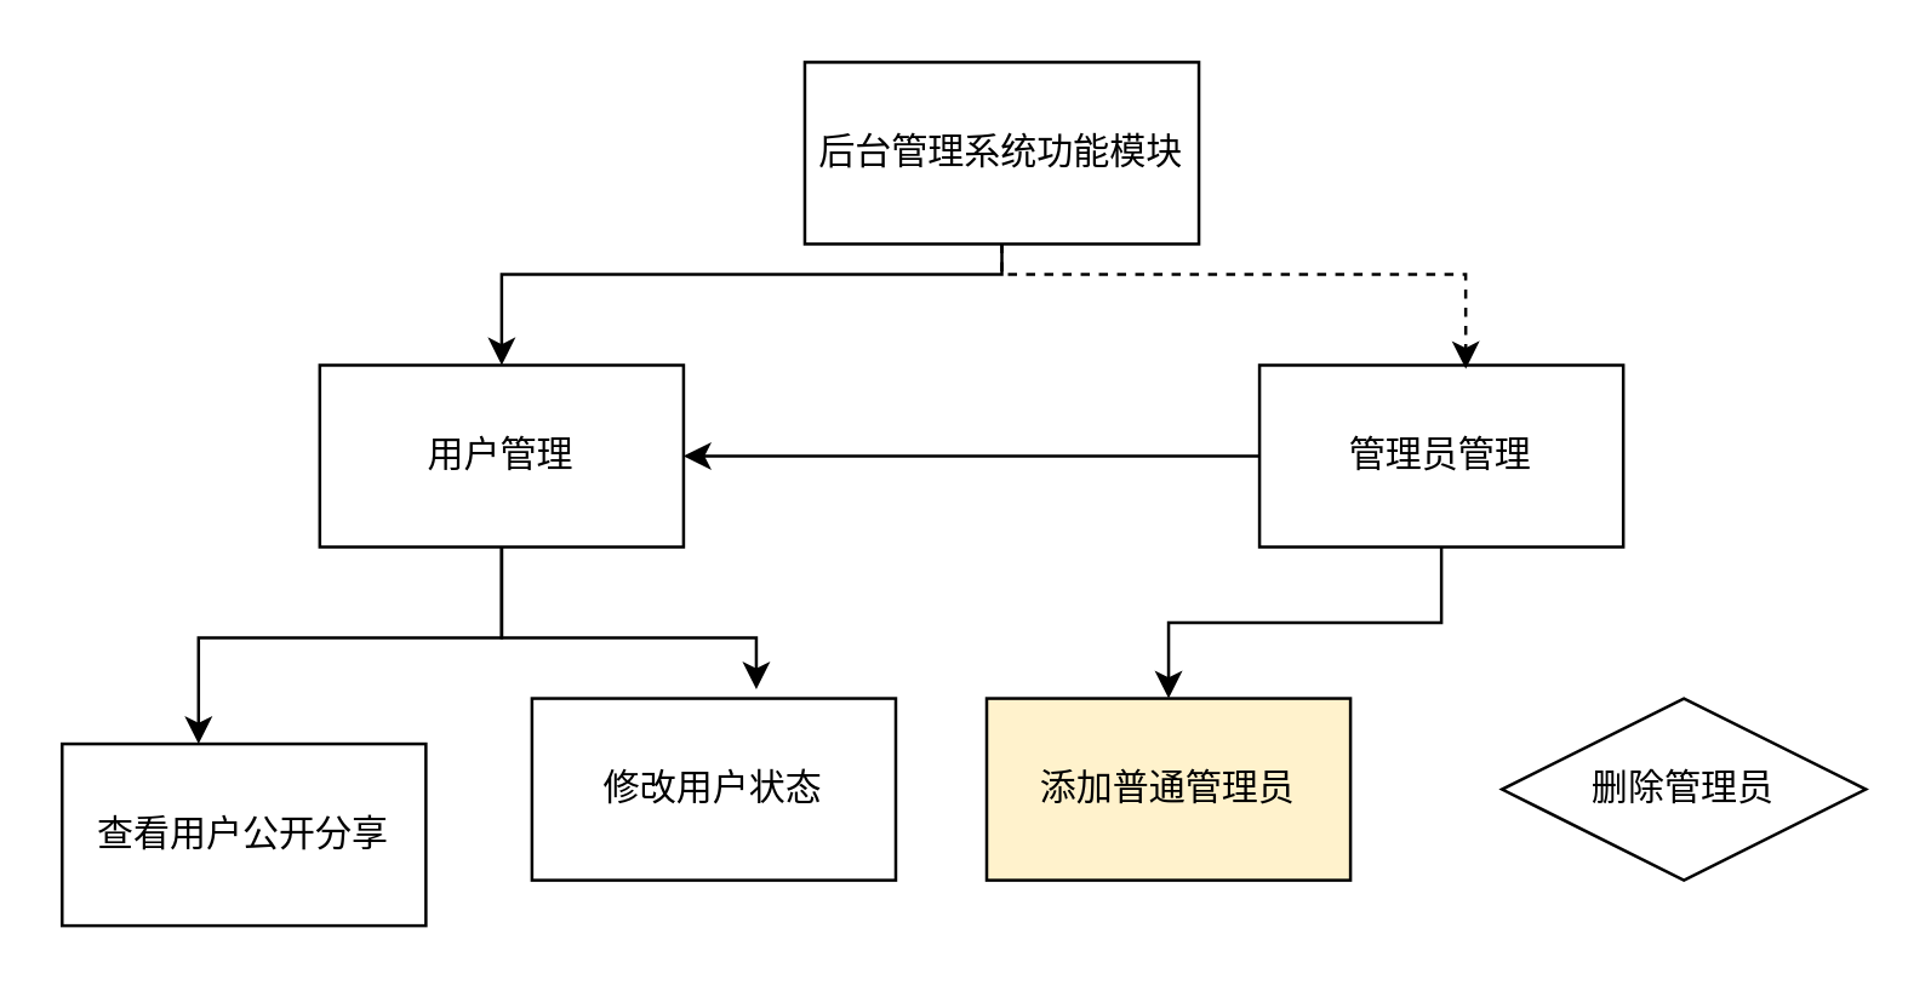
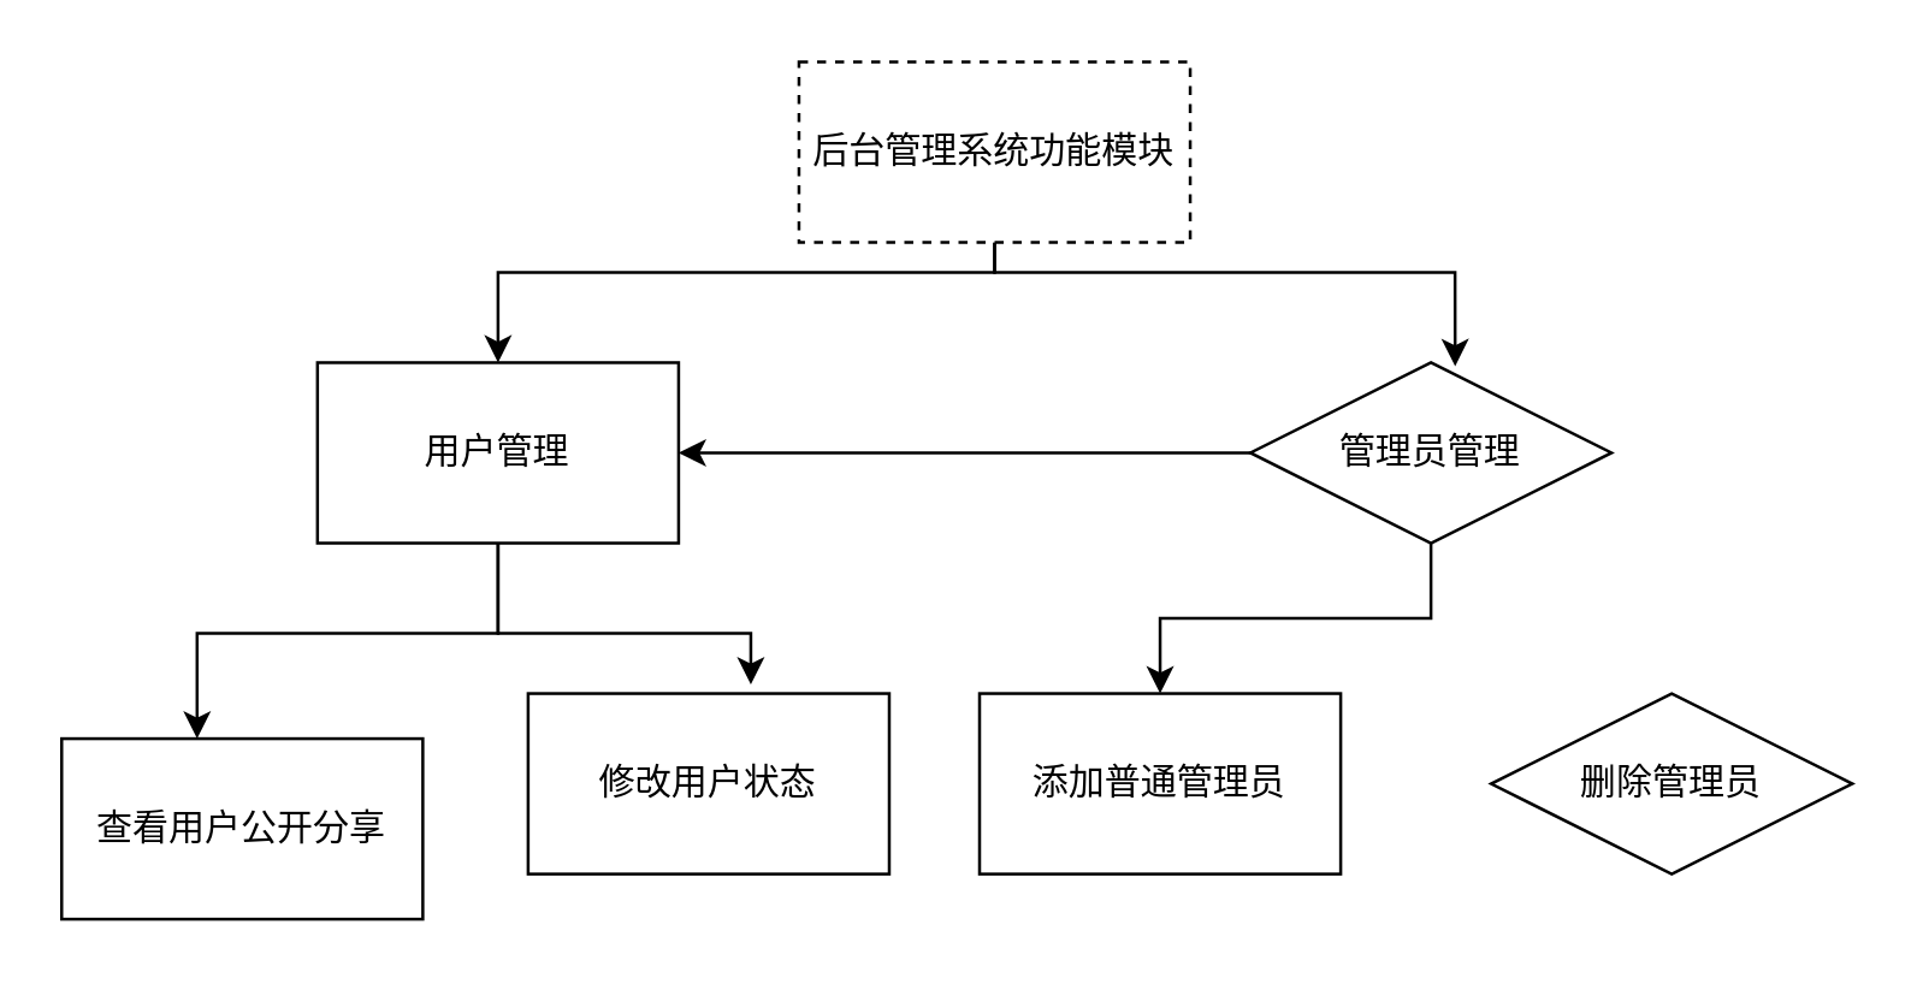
- <mxCell id="14" value="后台管理系统功能模块" style="rounded=0;whiteSpace=wrap;html=1;" parent="1" vertex="1"><mxGeometry x="265" y="20" width="130" height="60" as="geometry" /></mxCell>
+ <mxCell id="14" value="后台管理系统功能模块" style="rounded=0;whiteSpace=wrap;html=1;dashed=1;" parent="1" vertex="1"><mxGeometry x="265" y="20" width="130" height="60" as="geometry" /></mxCell>
- <mxCell id="13" style="edgeStyle=orthogonalEdgeStyle;rounded=0;orthogonalLoop=1;jettySize=auto;html=1;entryX=0.567;entryY=0.02;entryDx=0;entryDy=0;entryPerimeter=0;dashed=1;" parent="1" source="14" target="9" edge="1"><mxGeometry relative="1" as="geometry"><Array as="points"><mxPoint x="330" y="90" /><mxPoint x="483" y="90" /></Array></mxGeometry></mxCell>
+ <mxCell id="13" style="edgeStyle=orthogonalEdgeStyle;rounded=0;orthogonalLoop=1;jettySize=auto;html=1;entryX=0.567;entryY=0.02;entryDx=0;entryDy=0;entryPerimeter=0;" parent="1" source="14" target="9" edge="1"><mxGeometry relative="1" as="geometry"><Array as="points"><mxPoint x="330" y="90" /><mxPoint x="483" y="90" /></Array></mxGeometry></mxCell>
- <mxCell id="9" value="管理员管理" style="rounded=0;whiteSpace=wrap;html=1;" parent="1" vertex="1"><mxGeometry x="415" y="120" width="120" height="60" as="geometry" /></mxCell>
+ <mxCell id="9" value="管理员管理" style="rhombus;whiteSpace=wrap;html=1;" parent="1" vertex="1"><mxGeometry x="415" y="120" width="120" height="60" as="geometry" /></mxCell>
- <mxCell id="10" value="添加普通管理员" style="rounded=0;whiteSpace=wrap;html=1;fillColor=#fff2cc;" parent="1" vertex="1"><mxGeometry x="325" y="230" width="120" height="60" as="geometry" /></mxCell>
+ <mxCell id="10" value="添加普通管理员" style="rounded=0;whiteSpace=wrap;html=1;" parent="1" vertex="1"><mxGeometry x="325" y="230" width="120" height="60" as="geometry" /></mxCell>
